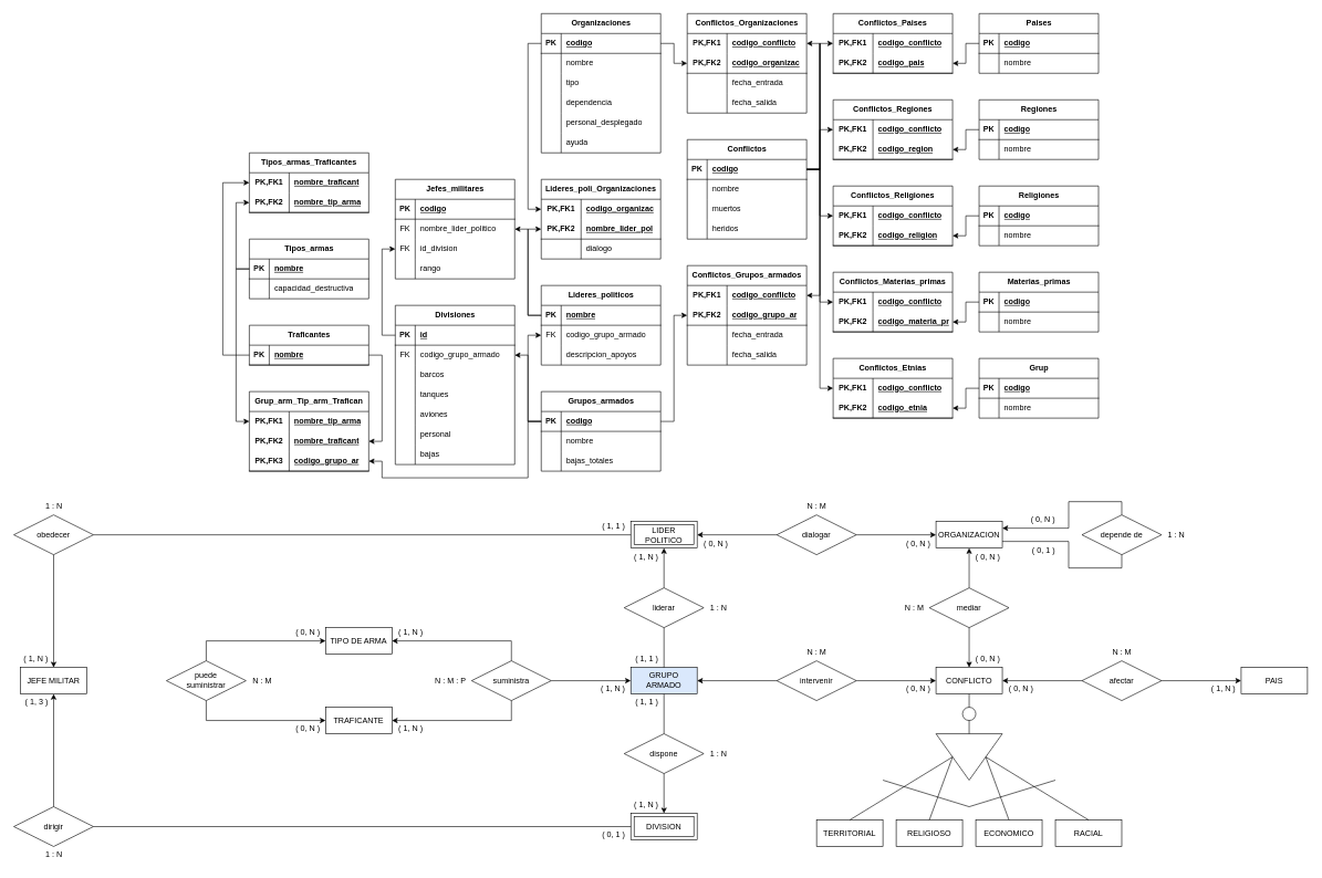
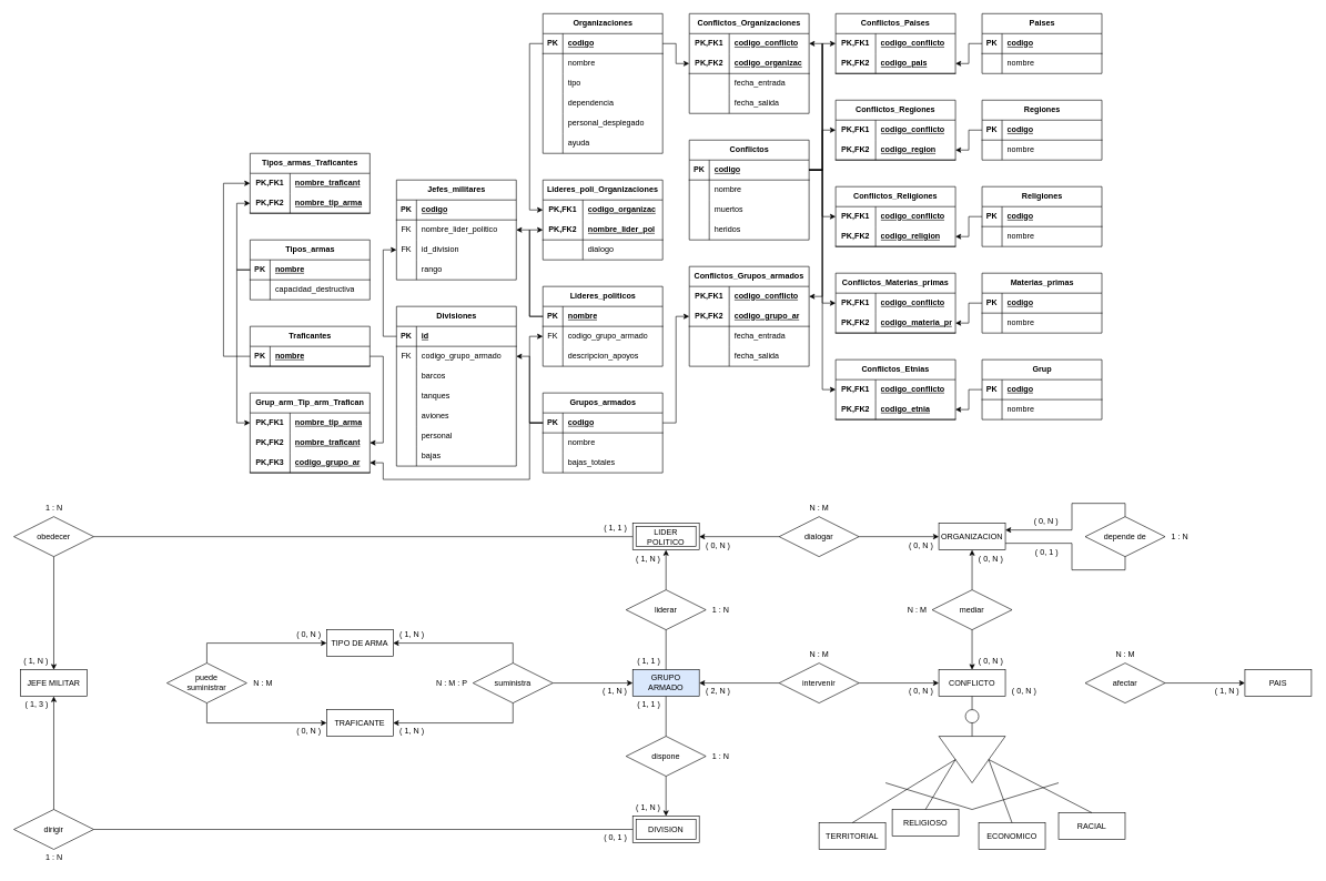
- <mxCell id="46" value="" style="endArrow=classic;html=1;rounded=0;entryX=1;entryY=0.5;entryDx=0;entryDy=0;exitX=0;exitY=0.5;exitDx=0;exitDy=0;" parent="1" source="43" target="2" edge="1"><mxGeometry width="50" height="50" relative="1" as="geometry"><mxPoint x="1547" y="1093" as="sourcePoint" /><mxPoint x="1597" y="1043" as="targetPoint" /></mxGeometry></mxCell>
+ <mxCell id="124" value="( 2, N )" style="text;html=1;align=center;verticalAlign=middle;resizable=0;points=[];autosize=1;strokeColor=none;fillColor=none;" parent="1" vertex="1"><mxGeometry x="1050" y="1026" width="55" height="26" as="geometry" /></mxCell>
- <mxCell id="4" value="RELIGIOSO" style="whiteSpace=wrap;html=1;align=center;" parent="1" vertex="1"><mxGeometry x="1350" y="1236" width="100" height="40" as="geometry" /></mxCell>
+ <mxCell id="4" value="RELIGIOSO" style="whiteSpace=wrap;html=1;align=center;" parent="1" vertex="1"><mxGeometry x="1340" y="1216" width="100" height="40" as="geometry" /></mxCell>
- <mxCell id="12" value="RACIAL" style="whiteSpace=wrap;html=1;align=center;" parent="1" vertex="1"><mxGeometry x="1590" y="1236" width="100" height="40" as="geometry" /></mxCell>
+ <mxCell id="12" value="RACIAL" style="whiteSpace=wrap;html=1;align=center;" parent="1" vertex="1"><mxGeometry x="1590" y="1221" width="100" height="40" as="geometry" /></mxCell>
